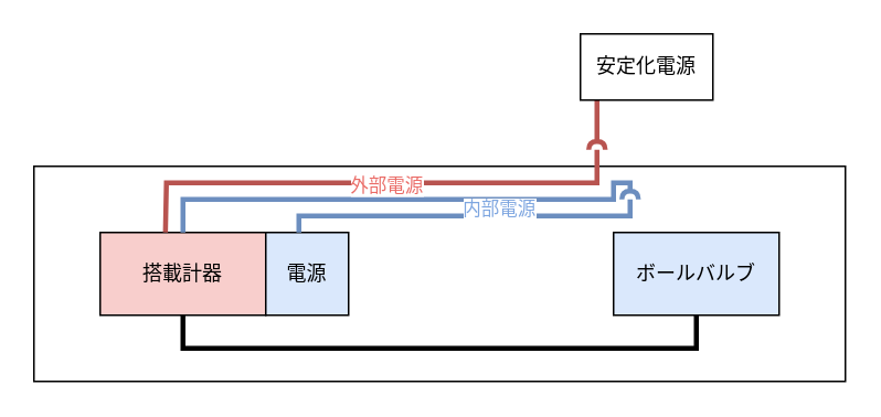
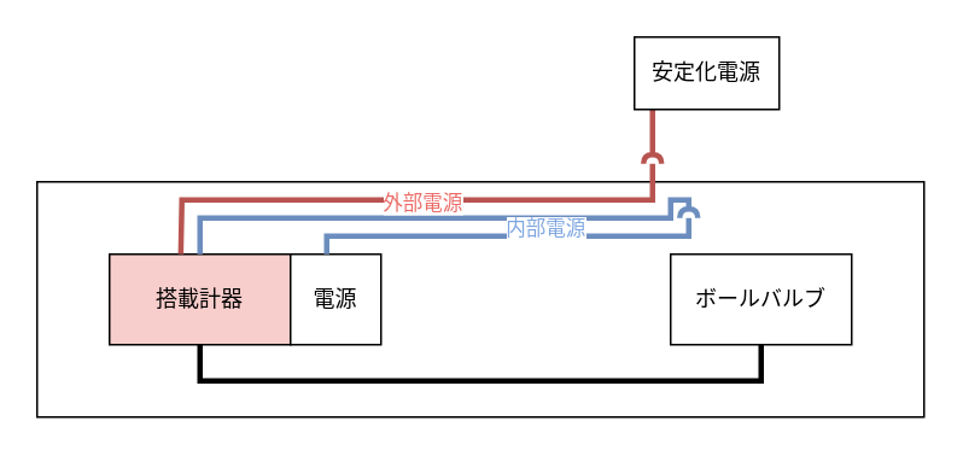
- <mxCell id="4" value="電源" style="rounded=0;whiteSpace=wrap;html=1;fillColor=#dae8fc;" parent="1" vertex="1"><mxGeometry x="160" y="140" width="50" height="50" as="geometry" /></mxCell>
+ <mxCell id="4" value="電源" style="rounded=0;whiteSpace=wrap;html=1;" parent="1" vertex="1"><mxGeometry x="160" y="140" width="50" height="50" as="geometry" /></mxCell>
- <mxCell id="5" value="ボールバルブ" style="rounded=0;whiteSpace=wrap;html=1;fillColor=#dae8fc;" parent="1" vertex="1"><mxGeometry x="370" y="140" width="100" height="50" as="geometry" /></mxCell>
+ <mxCell id="5" value="ボールバルブ" style="rounded=0;whiteSpace=wrap;html=1;" parent="1" vertex="1"><mxGeometry x="370" y="140" width="100" height="50" as="geometry" /></mxCell>
